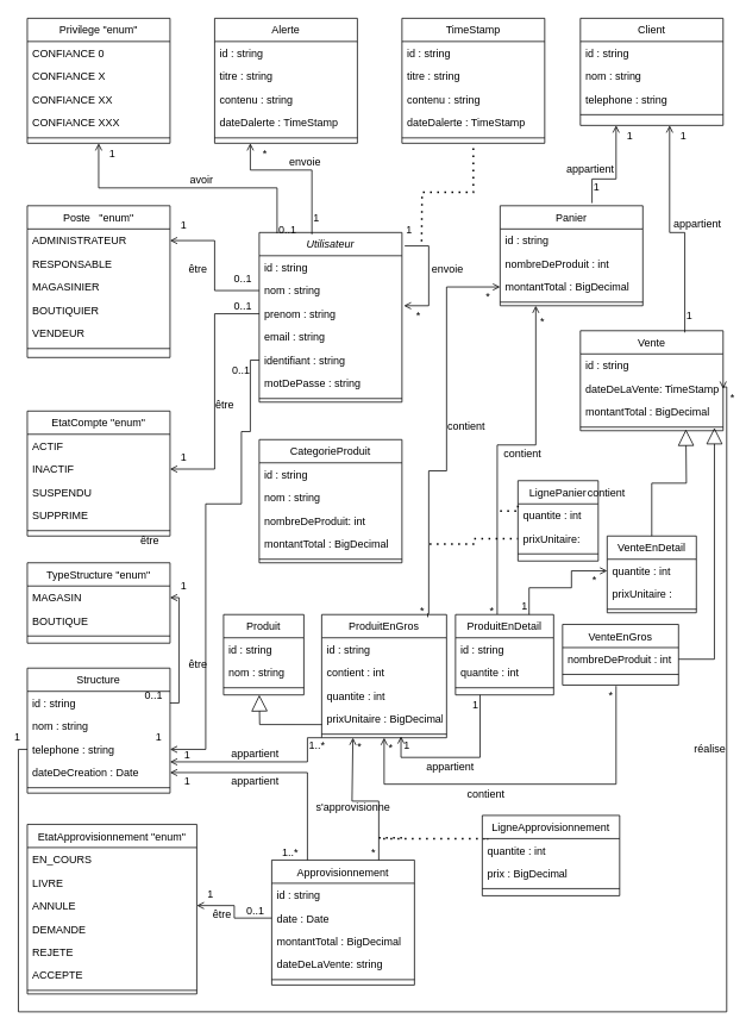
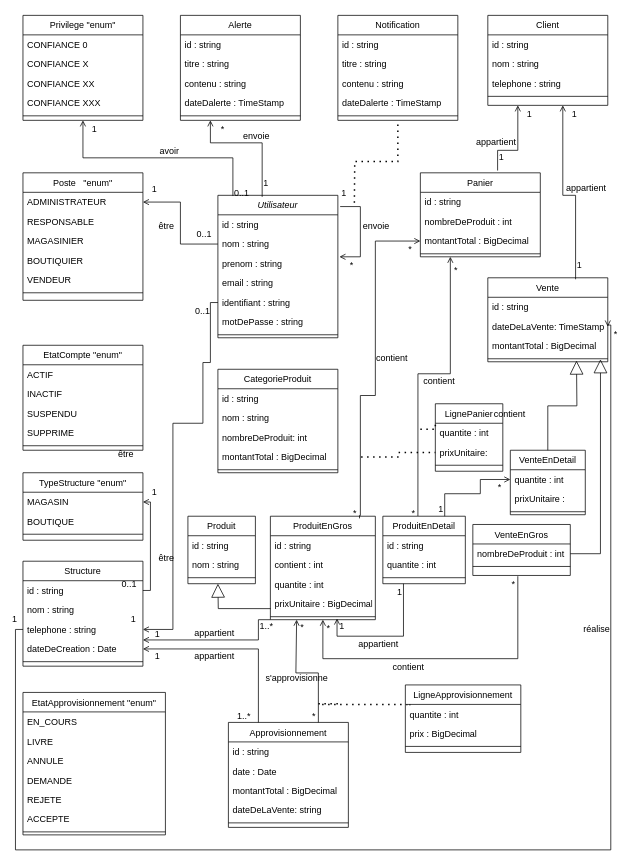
- <mxCell id="51" value="TimeStamp" style="swimlane;fontStyle=0;align=center;verticalAlign=top;childLayout=stackLayout;horizontal=1;startSize=26;horizontalStack=0;resizeParent=1;resizeLast=0;collapsible=1;marginBottom=0;rounded=0;shadow=0;strokeWidth=1;" vertex="1" parent="1"><mxGeometry x="450" y="20" width="160" height="140" as="geometry"><mxRectangle x="550" y="140" width="160" height="26" as="alternateBounds" /></mxGeometry></mxCell>
+ <mxCell id="51" value="Notification" style="swimlane;fontStyle=0;align=center;verticalAlign=top;childLayout=stackLayout;horizontal=1;startSize=26;horizontalStack=0;resizeParent=1;resizeLast=0;collapsible=1;marginBottom=0;rounded=0;shadow=0;strokeWidth=1;" vertex="1" parent="1"><mxGeometry x="450" y="20" width="160" height="140" as="geometry"><mxRectangle x="550" y="140" width="160" height="26" as="alternateBounds" /></mxGeometry></mxCell>
- <mxCell id="47" value="" style="endArrow=open;shadow=0;strokeWidth=1;rounded=0;endFill=1;edgeStyle=orthogonalEdgeStyle;elbow=vertical;exitX=0;exitY=0.5;exitDx=0;exitDy=0;entryX=1;entryY=0.5;entryDx=0;entryDy=0;" edge="1" parent="1" source="5" target="23"><mxGeometry x="0.5" y="41" relative="1" as="geometry"><mxPoint x="270" y="510" as="sourcePoint" /><mxPoint x="390" y="510" as="targetPoint" /><mxPoint x="-40" y="32" as="offset" /></mxGeometry></mxCell>
- <mxCell id="48" value="0..1" style="resizable=0;align=left;verticalAlign=bottom;labelBackgroundColor=none;fontSize=12;" connectable="0" vertex="1" parent="47"><mxGeometry x="-1" relative="1" as="geometry"><mxPoint x="-30" as="offset" /></mxGeometry></mxCell>
- <mxCell id="49" value="1" style="resizable=0;align=right;verticalAlign=bottom;labelBackgroundColor=none;fontSize=12;" connectable="0" vertex="1" parent="47"><mxGeometry x="1" relative="1" as="geometry"><mxPoint x="20" y="-5" as="offset" /></mxGeometry></mxCell>
- <mxCell id="50" value="être" style="text;html=1;resizable=0;points=[];;align=center;verticalAlign=middle;labelBackgroundColor=none;rounded=0;shadow=0;strokeWidth=1;fontSize=12;" vertex="1" connectable="0" parent="47"><mxGeometry x="0.5" y="49" relative="1" as="geometry"><mxPoint x="-39" y="-54" as="offset" /></mxGeometry></mxCell>
- <mxCell id="173" value="" style="endArrow=open;shadow=0;strokeWidth=1;rounded=0;endFill=1;edgeStyle=orthogonalEdgeStyle;elbow=vertical;exitX=0;exitY=0.5;exitDx=0;exitDy=0;entryX=1;entryY=0.5;entryDx=0;entryDy=0;" edge="1" parent="1" source="161" target="168"><mxGeometry x="0.5" y="41" relative="1" as="geometry"><mxPoint x="284" y="981" as="sourcePoint" /><mxPoint x="284" y="863" as="targetPoint" /><mxPoint x="-40" y="32" as="offset" /></mxGeometry></mxCell>
- <mxCell id="174" value="0..1" style="resizable=0;align=left;verticalAlign=bottom;labelBackgroundColor=none;fontSize=12;" connectable="0" vertex="1" parent="173"><mxGeometry x="-1" relative="1" as="geometry"><mxPoint x="-30" as="offset" /></mxGeometry></mxCell>
- <mxCell id="175" value="1" style="resizable=0;align=right;verticalAlign=bottom;labelBackgroundColor=none;fontSize=12;" connectable="0" vertex="1" parent="173"><mxGeometry x="1" relative="1" as="geometry"><mxPoint x="20" y="-5" as="offset" /></mxGeometry></mxCell>
- <mxCell id="176" value="être" style="text;html=1;resizable=0;points=[];;align=center;verticalAlign=middle;labelBackgroundColor=none;rounded=0;shadow=0;strokeWidth=1;fontSize=12;" vertex="1" connectable="0" parent="173"><mxGeometry x="0.5" y="49" relative="1" as="geometry"><mxPoint x="3" y="-40" as="offset" /></mxGeometry></mxCell>
